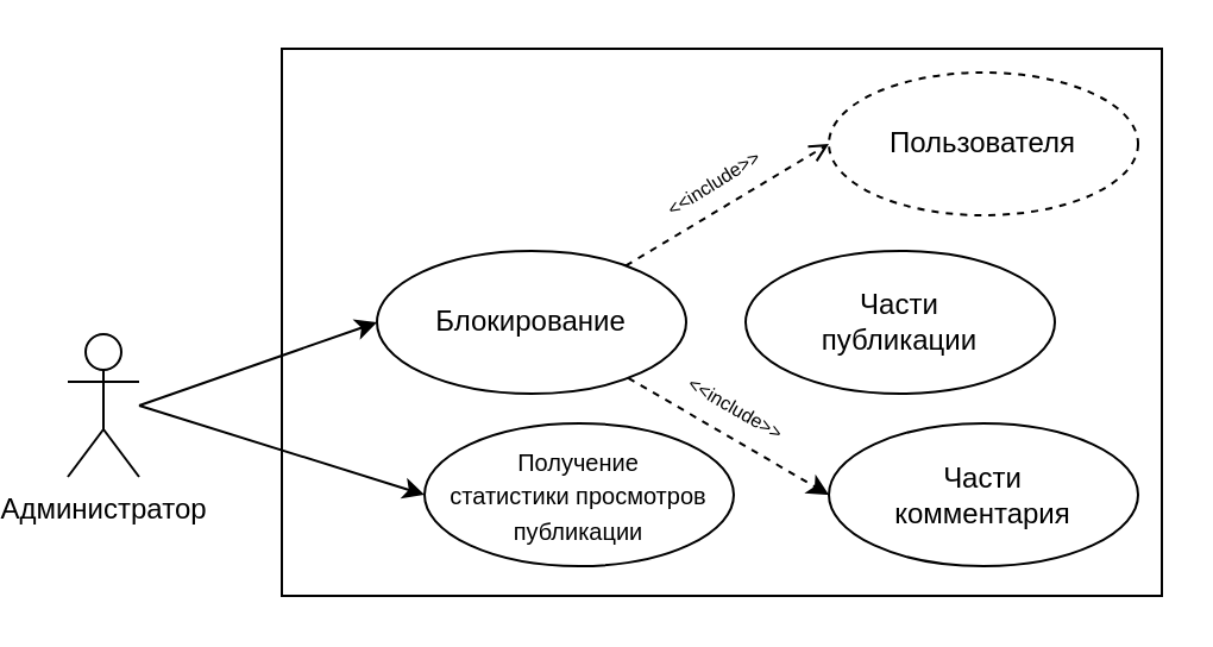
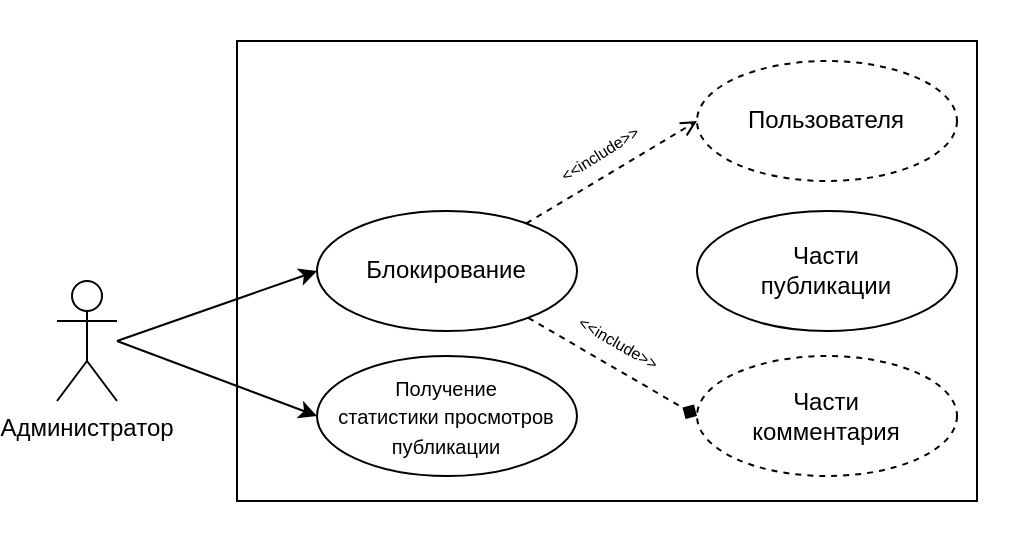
- <mxCell id="14" value="&lt;div&gt;Части&lt;/div&gt;&lt;div&gt;публикации&lt;/div&gt;" style="ellipse;whiteSpace=wrap;html=1;" vertex="1" parent="1"><mxGeometry x="305" y="105" width="130" height="60" as="geometry" /></mxCell>
+ <mxCell id="14" value="&lt;div&gt;Части&lt;/div&gt;&lt;div&gt;публикации&lt;/div&gt;" style="ellipse;whiteSpace=wrap;html=1;" vertex="1" parent="1"><mxGeometry x="340" y="105" width="130" height="60" as="geometry" /></mxCell>
- <mxCell id="10" style="edgeStyle=none;rounded=0;orthogonalLoop=1;jettySize=auto;html=1;dashed=1;entryX=0;entryY=0.5;entryDx=0;entryDy=0;" edge="1" parent="1" source="12" target="15"><mxGeometry relative="1" as="geometry" /></mxCell>
+ <mxCell id="10" style="edgeStyle=none;rounded=0;orthogonalLoop=1;jettySize=auto;html=1;dashed=1;entryX=0;entryY=0.5;entryDx=0;entryDy=0;endArrow=diamond;" edge="1" parent="1" source="12" target="15"><mxGeometry relative="1" as="geometry" /></mxCell>
- <mxCell id="9" value="&lt;font style=&quot;font-size: 10px&quot;&gt;Получение&lt;br&gt;статистики просмотров публикации&lt;/font&gt;" style="ellipse;whiteSpace=wrap;html=1;" parent="1" vertex="1"><mxGeometry x="170" y="177.5" width="130" height="60" as="geometry" /></mxCell>
+ <mxCell id="9" value="&lt;font style=&quot;font-size: 10px&quot;&gt;Получение&lt;br&gt;статистики просмотров публикации&lt;/font&gt;" style="ellipse;whiteSpace=wrap;html=1;" parent="1" vertex="1"><mxGeometry x="150" y="177.5" width="130" height="60" as="geometry" /></mxCell>
- <mxCell id="15" value="&lt;div&gt;Части&lt;/div&gt;&lt;div&gt;комментария&lt;/div&gt;" style="ellipse;whiteSpace=wrap;html=1;" vertex="1" parent="1"><mxGeometry x="340" y="177.5" width="130" height="60" as="geometry" /></mxCell>
+ <mxCell id="15" value="&lt;div&gt;Части&lt;/div&gt;&lt;div&gt;комментария&lt;/div&gt;" style="ellipse;whiteSpace=wrap;html=1;dashed=1;" vertex="1" parent="1"><mxGeometry x="340" y="177.5" width="130" height="60" as="geometry" /></mxCell>
